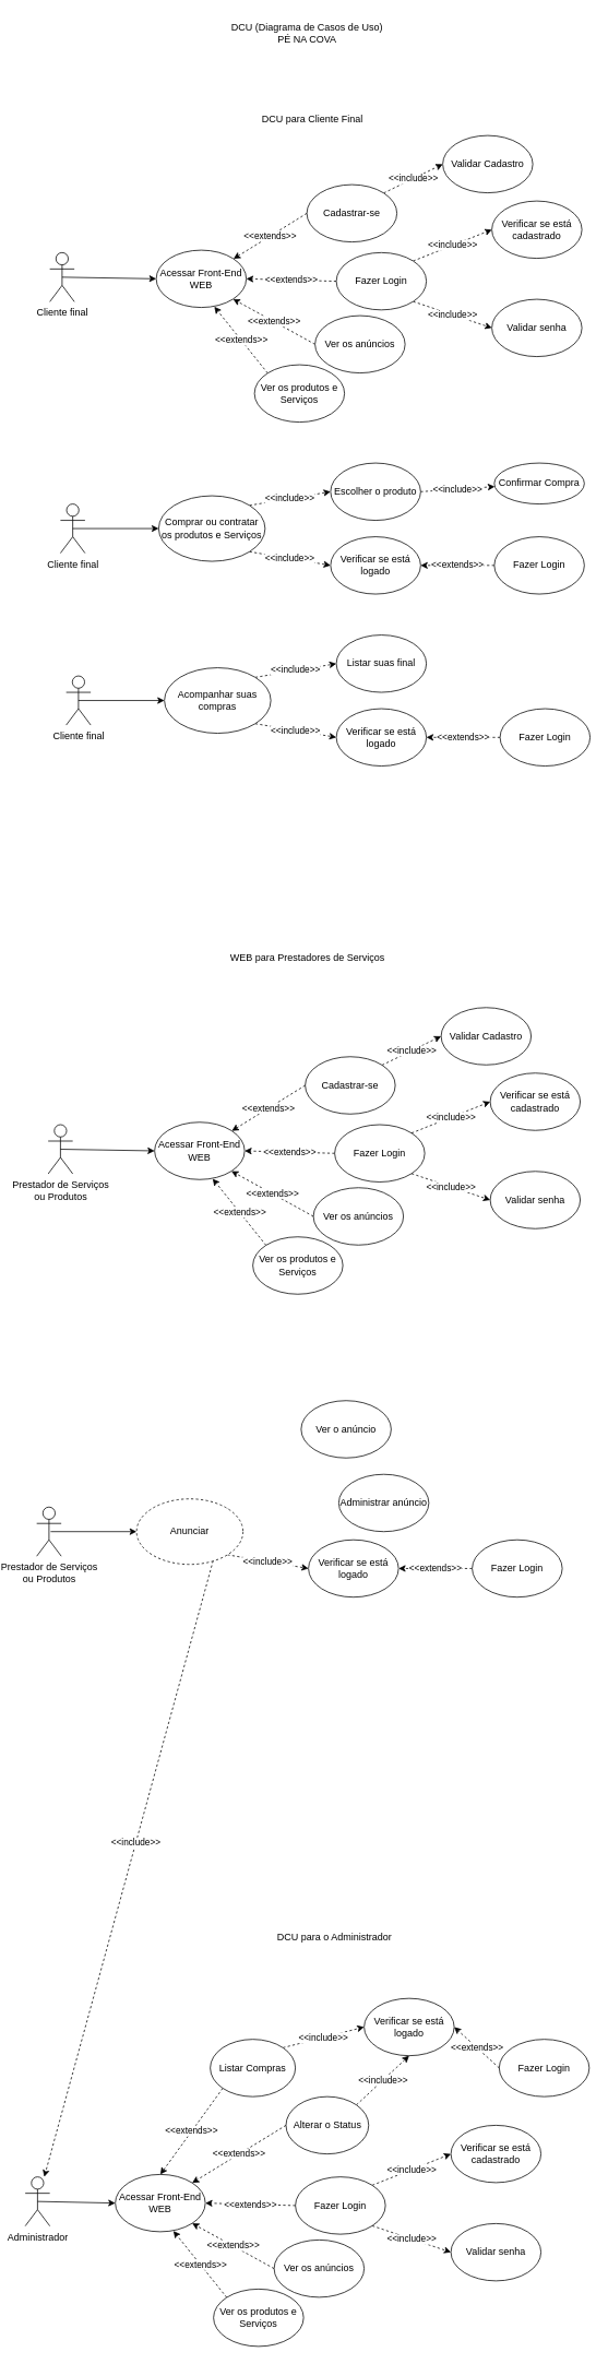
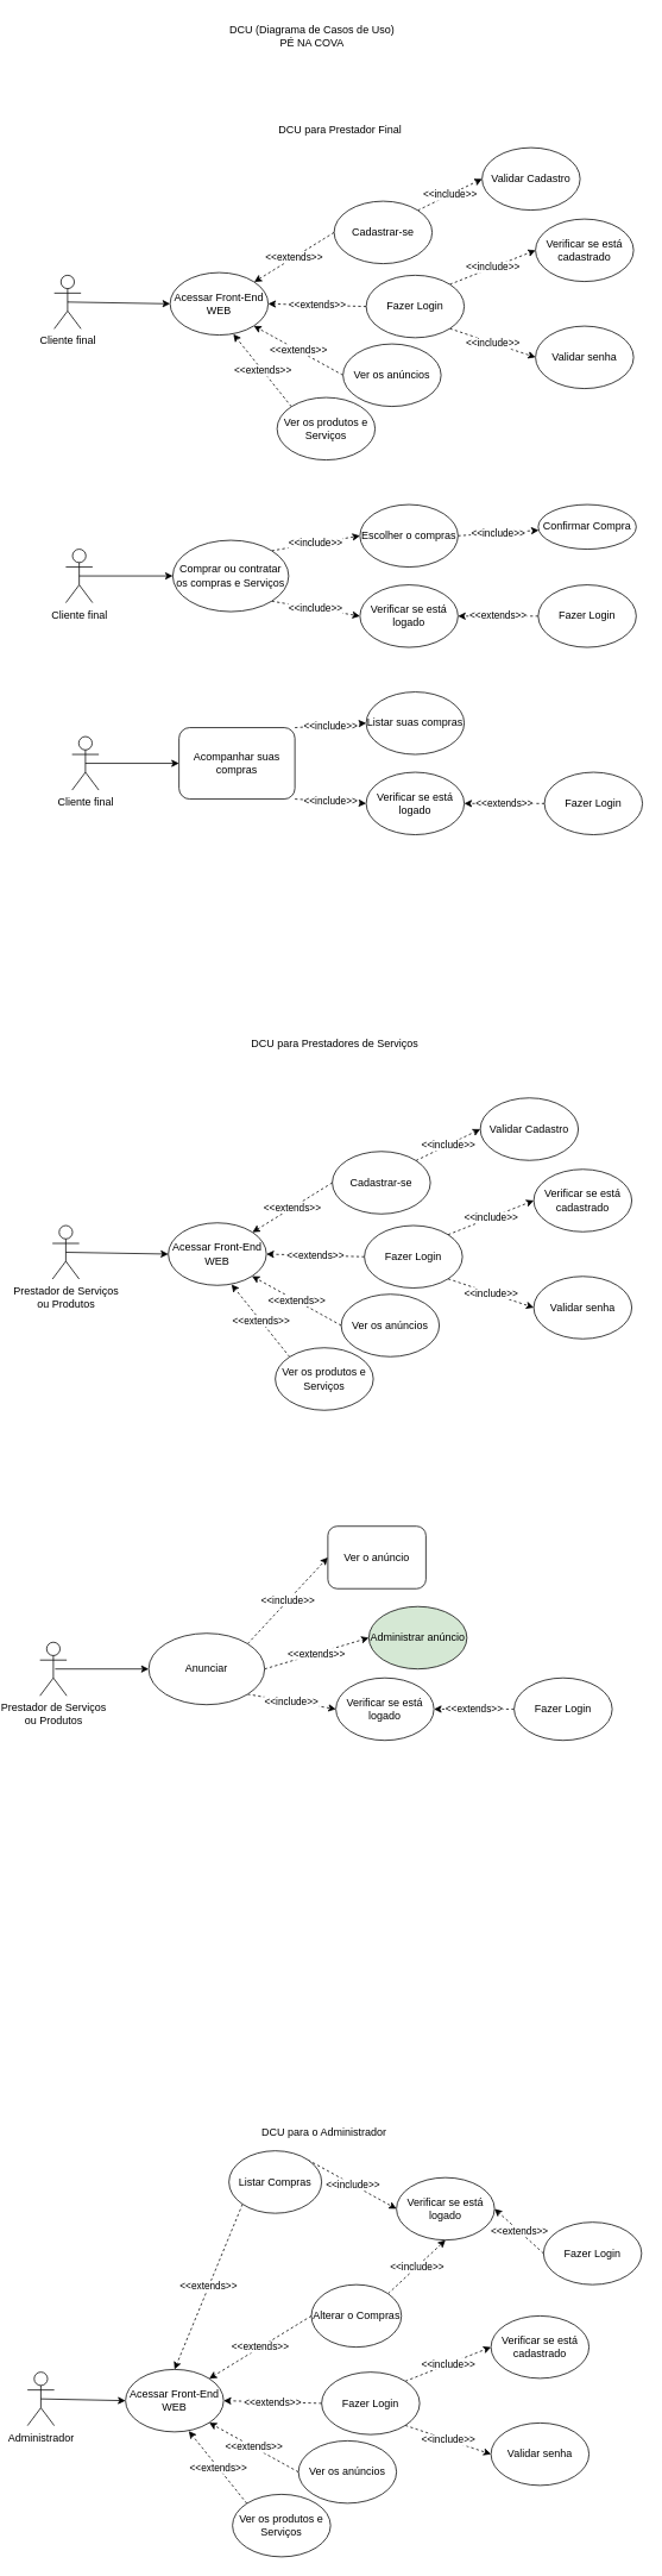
- <mxCell id="89" value="DCU (Diagrama de Casos de Uso)&lt;br&gt;PÉ NA COVA" style="text;html=1;strokeColor=none;fillColor=none;align=center;verticalAlign=middle;whiteSpace=wrap;rounded=0;" vertex="1" parent="1"><mxGeometry x="260" y="20" width="209" height="40" as="geometry" /></mxCell>
+ <mxCell id="89" value="DCU (Diagrama de Casos de Uso)&lt;br&gt;PÉ NA COVA" style="text;html=1;strokeColor=none;fillColor=none;align=center;verticalAlign=middle;whiteSpace=wrap;rounded=0;" vertex="1" parent="1"><mxGeometry x="235" y="20" width="209" height="40" as="geometry" /></mxCell>
- <mxCell id="90" value="DCU para Cliente Final" style="text;html=1;strokeColor=none;fillColor=none;align=center;verticalAlign=middle;whiteSpace=wrap;rounded=0;" vertex="1" parent="1"><mxGeometry x="271" y="135" width="200" height="20" as="geometry" /></mxCell>
+ <mxCell id="90" value="DCU para Prestador Final" style="text;html=1;strokeColor=none;fillColor=none;align=center;verticalAlign=middle;whiteSpace=wrap;rounded=0;" vertex="1" parent="1"><mxGeometry x="271" y="135" width="200" height="20" as="geometry" /></mxCell>
- <mxCell id="22" value="Escolher o produto" style="ellipse;whiteSpace=wrap;html=1;" vertex="1" parent="1"><mxGeometry x="393" y="565" width="110" height="70" as="geometry" /></mxCell>
+ <mxCell id="22" value="Escolher o compras" style="ellipse;whiteSpace=wrap;html=1;" vertex="1" parent="1"><mxGeometry x="393" y="565" width="110" height="70" as="geometry" /></mxCell>
- <mxCell id="18" value="Comprar ou contratar os produtos e Serviços" style="ellipse;whiteSpace=wrap;html=1;" vertex="1" parent="1"><mxGeometry x="183" y="605" width="130" height="80" as="geometry" /></mxCell>
+ <mxCell id="18" value="Comprar ou contratar os compras e Serviços" style="ellipse;whiteSpace=wrap;html=1;" vertex="1" parent="1"><mxGeometry x="183" y="605" width="130" height="80" as="geometry" /></mxCell>
- <mxCell id="34" value="Listar suas final" style="ellipse;whiteSpace=wrap;html=1;" vertex="1" parent="1"><mxGeometry x="400" y="775" width="110" height="70" as="geometry" /></mxCell>
+ <mxCell id="34" value="Listar suas compras" style="ellipse;whiteSpace=wrap;html=1;" vertex="1" parent="1"><mxGeometry x="400" y="775" width="110" height="70" as="geometry" /></mxCell>
- <mxCell id="31" value="Acompanhar suas compras" style="ellipse;whiteSpace=wrap;html=1;" vertex="1" parent="1"><mxGeometry x="190" y="815" width="130" height="80" as="geometry" /></mxCell>
+ <mxCell id="31" value="Acompanhar suas compras" style="whiteSpace=wrap;html=1;rounded=1;" vertex="1" parent="1"><mxGeometry x="190" y="815" width="130" height="80" as="geometry" /></mxCell>
- <mxCell id="91" value="WEB para Prestadores de Serviços" style="text;html=1;strokeColor=none;fillColor=none;align=center;verticalAlign=middle;whiteSpace=wrap;rounded=0;" vertex="1" parent="1"><mxGeometry x="264.5" y="1160" width="200" height="20" as="geometry" /></mxCell>
+ <mxCell id="91" value="DCU para Prestadores de Serviços" style="text;html=1;strokeColor=none;fillColor=none;align=center;verticalAlign=middle;whiteSpace=wrap;rounded=0;" vertex="1" parent="1"><mxGeometry x="264.5" y="1160" width="200" height="20" as="geometry" /></mxCell>
- <mxCell id="61" value="Ver o anúncio" style="ellipse;whiteSpace=wrap;html=1;" vertex="1" parent="1"><mxGeometry x="357" y="1710" width="110" height="70" as="geometry" /></mxCell>
+ <mxCell id="61" value="Ver o anúncio" style="whiteSpace=wrap;html=1;rounded=1;" vertex="1" parent="1"><mxGeometry x="357" y="1710" width="110" height="70" as="geometry" /></mxCell>
- <mxCell id="65" value="Administrar anúncio" style="ellipse;whiteSpace=wrap;html=1;" vertex="1" parent="1"><mxGeometry x="403" y="1800" width="110" height="70" as="geometry" /></mxCell>
+ <mxCell id="65" value="Administrar anúncio" style="ellipse;whiteSpace=wrap;html=1;fillColor=#d5e8d4;" vertex="1" parent="1"><mxGeometry x="403" y="1800" width="110" height="70" as="geometry" /></mxCell>
+ <mxCell id="58" value="&amp;lt;&amp;lt;extends&amp;gt;&amp;gt;" style="edgeStyle=none;rounded=0;orthogonalLoop=1;jettySize=auto;html=1;exitX=1;exitY=0.5;exitDx=0;exitDy=0;entryX=0;entryY=0.5;entryDx=0;entryDy=0;dashed=1;" edge="1" parent="1" source="59" target="65"><mxGeometry relative="1" as="geometry" /></mxCell>
- <mxCell id="59" value="Anunciar" style="ellipse;whiteSpace=wrap;html=1;dashed=1;" vertex="1" parent="1"><mxGeometry x="156" y="1830" width="130" height="80" as="geometry" /></mxCell>
+ <mxCell id="59" value="Anunciar" style="ellipse;whiteSpace=wrap;html=1;" vertex="1" parent="1"><mxGeometry x="156" y="1830" width="130" height="80" as="geometry" /></mxCell>
- <mxCell id="56" value="&amp;lt;&amp;lt;include&amp;gt;&amp;gt;" style="edgeStyle=none;rounded=0;orthogonalLoop=1;jettySize=auto;html=1;exitX=1;exitY=0;exitDx=0;exitDy=0;dashed=1;" edge="1" parent="1" source="59" target="68"><mxGeometry relative="1" as="geometry" /></mxCell>
+ <mxCell id="56" value="&amp;lt;&amp;lt;include&amp;gt;&amp;gt;" style="edgeStyle=none;rounded=0;orthogonalLoop=1;jettySize=auto;html=1;exitX=1;exitY=0;exitDx=0;exitDy=0;entryX=0;entryY=0.5;entryDx=0;entryDy=0;dashed=1;" edge="1" parent="1" source="59" target="61"><mxGeometry relative="1" as="geometry" /></mxCell>
- <mxCell id="92" value="DCU para o Administrador" style="text;html=1;strokeColor=none;fillColor=none;align=center;verticalAlign=middle;whiteSpace=wrap;rounded=0;" vertex="1" parent="1"><mxGeometry x="298" y="2355" width="200" height="20" as="geometry" /></mxCell>
+ <mxCell id="92" value="DCU para o Administrador" style="text;html=1;strokeColor=none;fillColor=none;align=center;verticalAlign=middle;whiteSpace=wrap;rounded=0;" vertex="1" parent="1"><mxGeometry x="253" y="2380" width="200" height="20" as="geometry" /></mxCell>
- <mxCell id="82" value="Listar Compras" style="ellipse;whiteSpace=wrap;html=1;" vertex="1" parent="1"><mxGeometry x="246" y="2490" width="104" height="70" as="geometry" /></mxCell>
+ <mxCell id="82" value="Listar Compras" style="ellipse;whiteSpace=wrap;html=1;" vertex="1" parent="1"><mxGeometry x="246" y="2410" width="104" height="70" as="geometry" /></mxCell>
- <mxCell id="85" value="Alterar o Status" style="ellipse;whiteSpace=wrap;html=1;" vertex="1" parent="1"><mxGeometry x="338.5" y="2560" width="101" height="70" as="geometry" /></mxCell>
+ <mxCell id="85" value="Alterar o Compras" style="ellipse;whiteSpace=wrap;html=1;" vertex="1" parent="1"><mxGeometry x="338.5" y="2560" width="101" height="70" as="geometry" /></mxCell>
